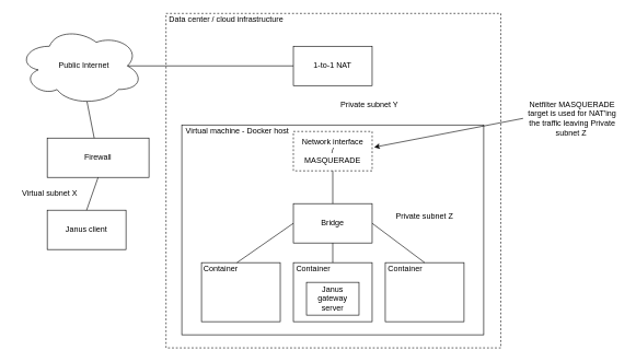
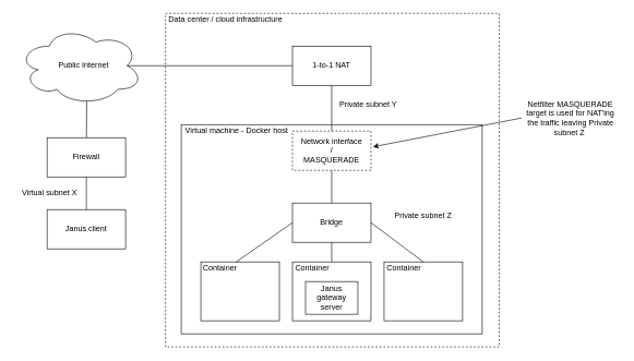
+ <mxCell id="19" value="" style="endArrow=none;html=1;entryX=0.5;entryY=1;entryDx=0;entryDy=0;exitX=0.5;exitY=0;exitDx=0;exitDy=0;" edge="1" parent="1" source="16" target="6"><mxGeometry width="50" height="50" relative="1" as="geometry"><mxPoint x="246" y="310" as="sourcePoint" /><mxPoint x="296" y="260" as="targetPoint" /></mxGeometry></mxCell>
- <mxCell id="4" value="Firewall" style="rounded=0;whiteSpace=wrap;html=1;" vertex="1" parent="1"><mxGeometry x="71" y="210" width="155" height="60" as="geometry" /></mxCell>
+ <mxCell id="4" value="Firewall" style="rounded=0;whiteSpace=wrap;html=1;" vertex="1" parent="1"><mxGeometry x="71" y="210" width="120" height="60" as="geometry" /></mxCell>
